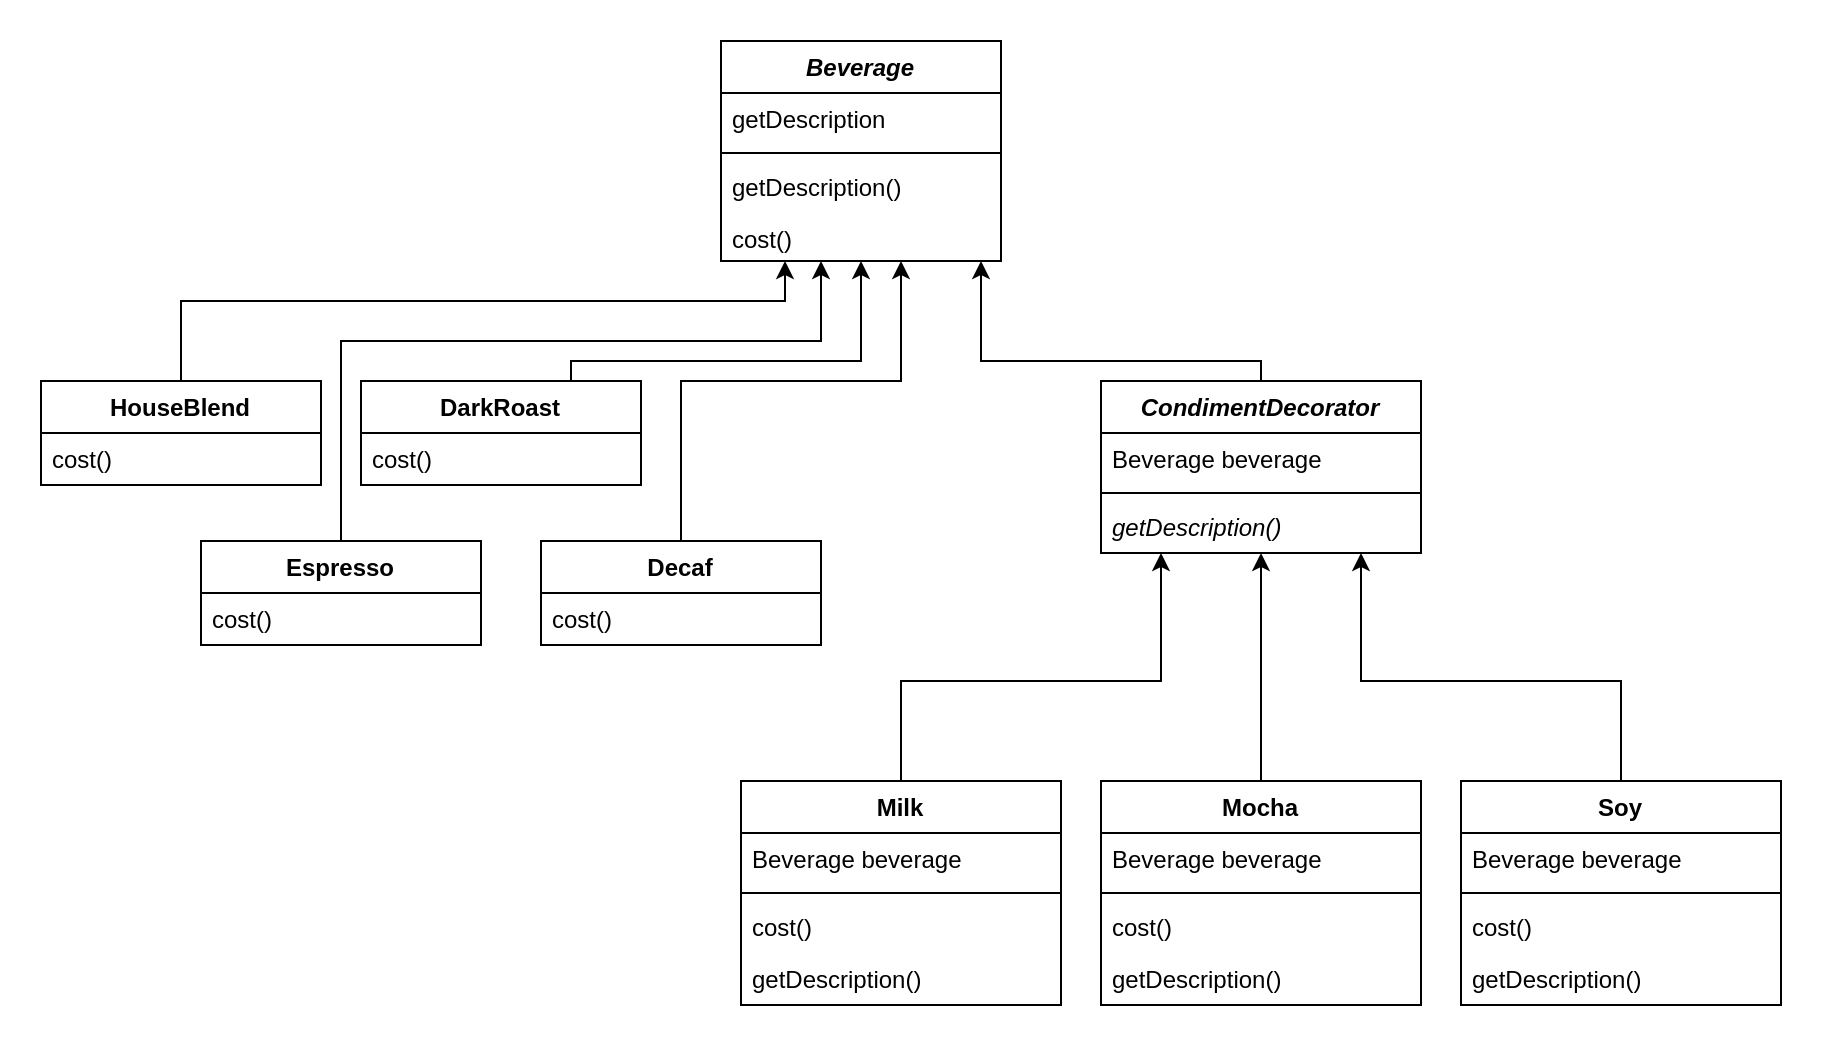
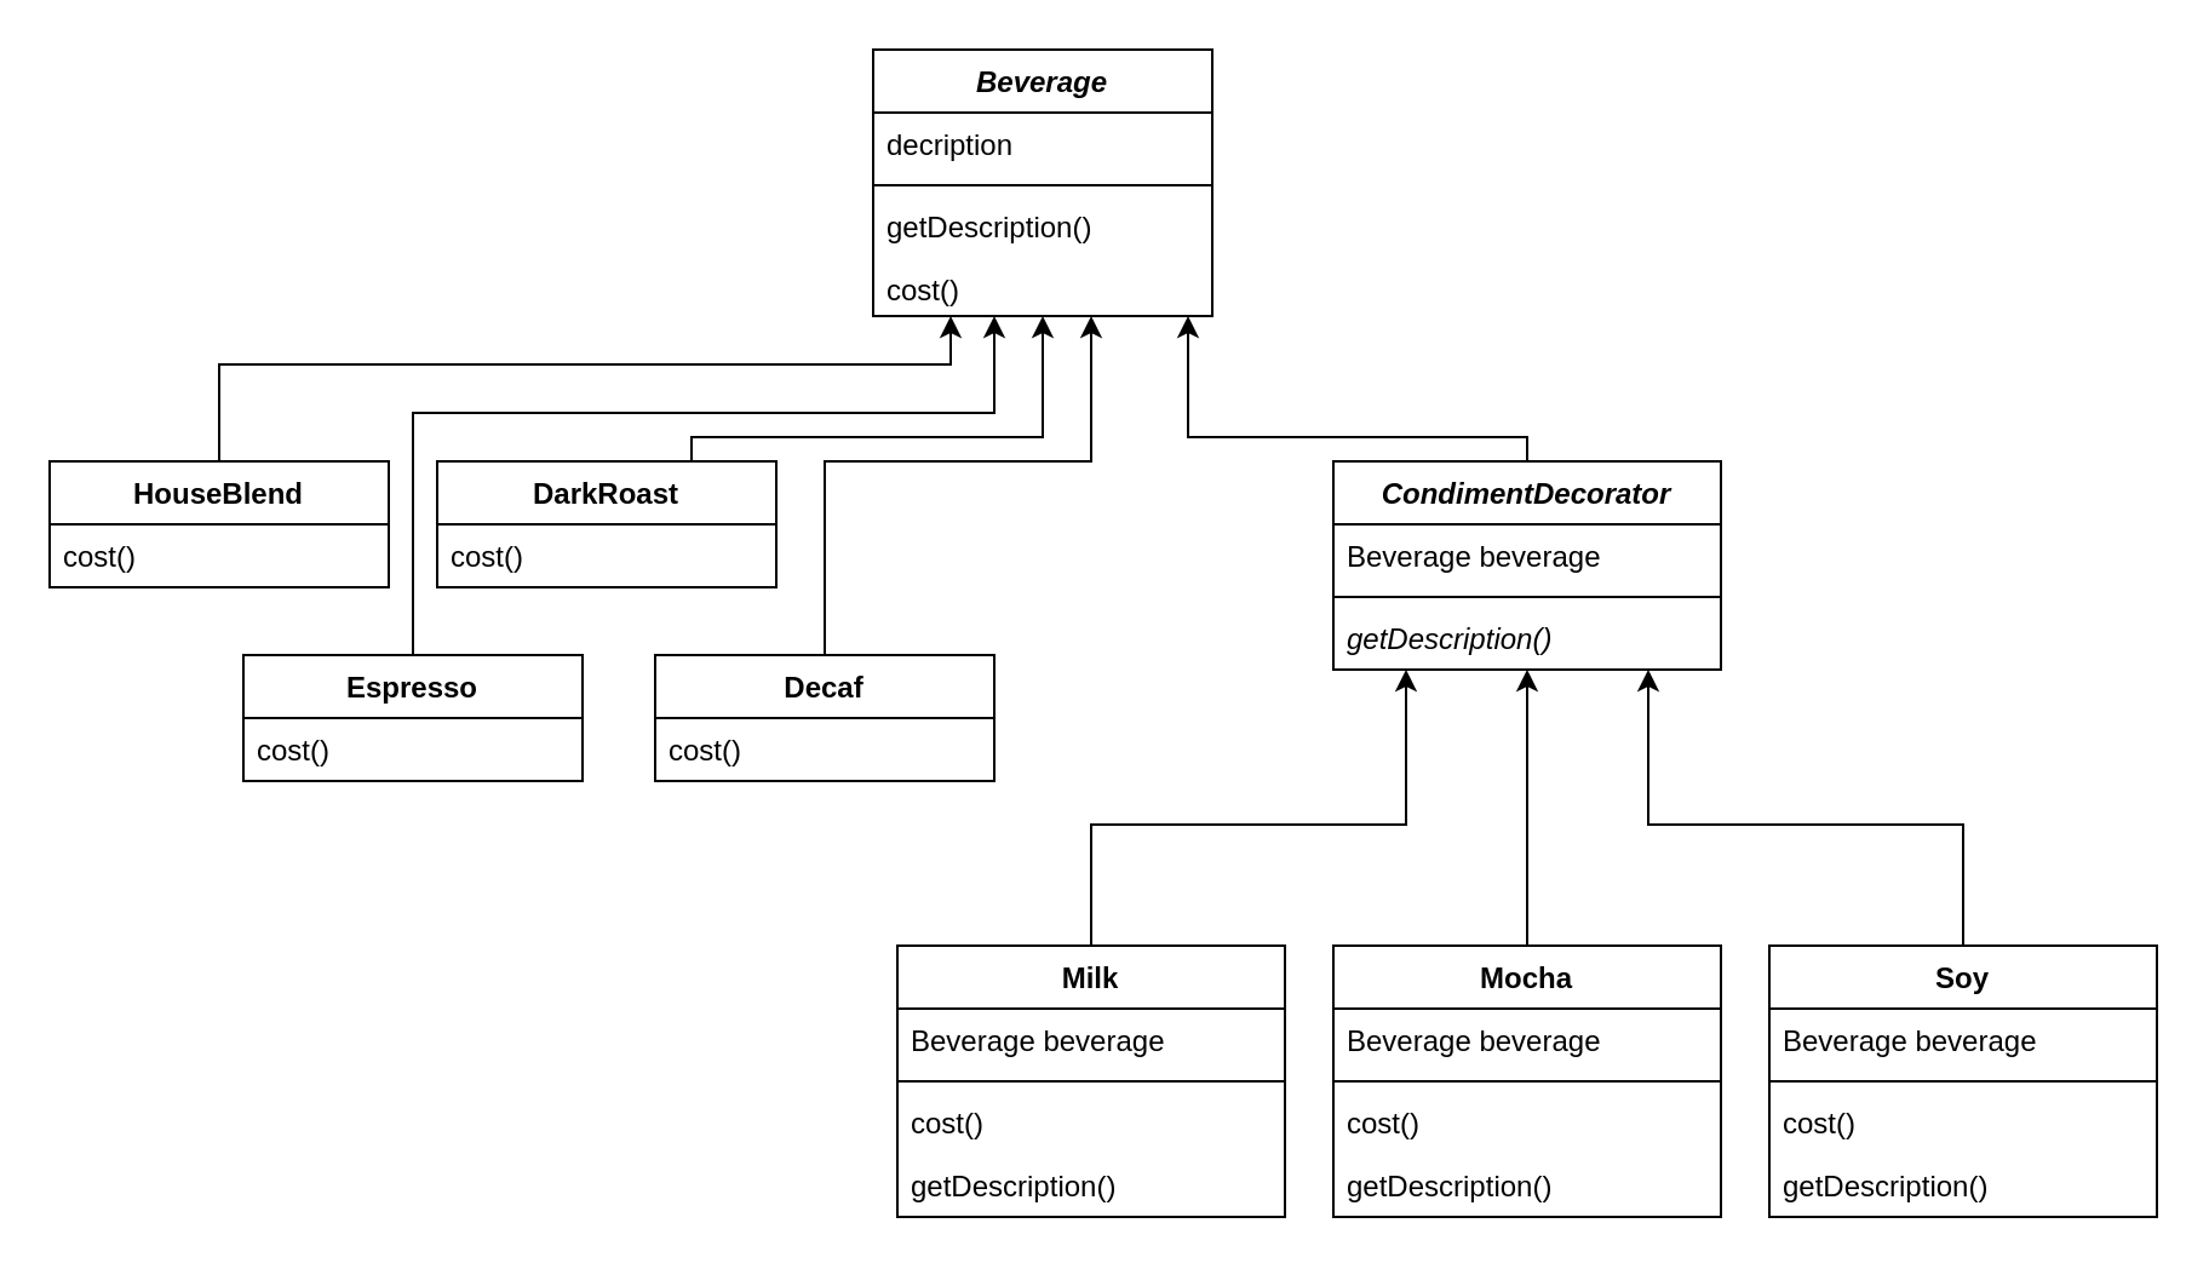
- <mxCell id="3" value="getDescription" style="text;strokeColor=none;fillColor=none;align=left;verticalAlign=top;spacingLeft=4;spacingRight=4;overflow=hidden;rotatable=0;points=[[0,0.5],[1,0.5]];portConstraint=eastwest;" vertex="1" parent="2"><mxGeometry y="26" width="140" height="26" as="geometry" /></mxCell>
+ <mxCell id="3" value="decription" style="text;strokeColor=none;fillColor=none;align=left;verticalAlign=top;spacingLeft=4;spacingRight=4;overflow=hidden;rotatable=0;points=[[0,0.5],[1,0.5]];portConstraint=eastwest;" vertex="1" parent="2"><mxGeometry y="26" width="140" height="26" as="geometry" /></mxCell>
